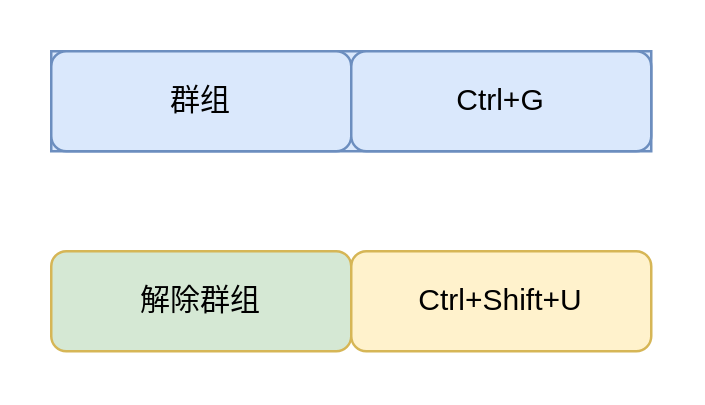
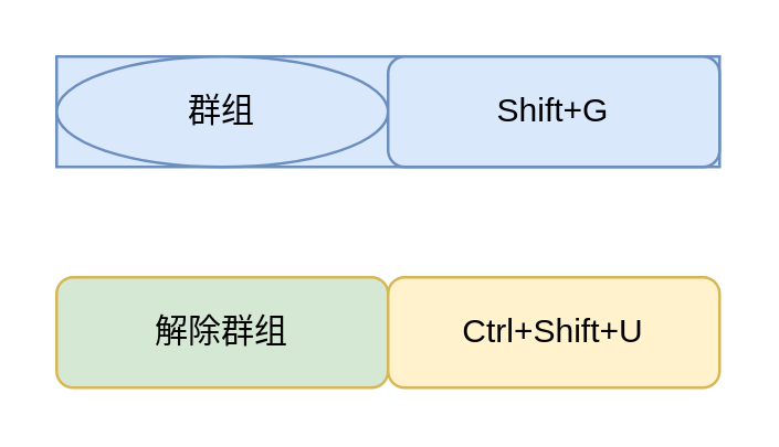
- <mxCell id="5" value="群组" style="rounded=1;whiteSpace=wrap;html=1;fillColor=#dae8fc;strokeColor=#6c8ebf;" vertex="1" parent="4"><mxGeometry width="120" height="40" as="geometry" /></mxCell>
+ <mxCell id="5" value="群组" style="ellipse;whiteSpace=wrap;html=1;fillColor=#dae8fc;strokeColor=#6c8ebf;" vertex="1" parent="4"><mxGeometry width="120" height="40" as="geometry" /></mxCell>
- <mxCell id="6" value="Ctrl+G" style="rounded=1;whiteSpace=wrap;html=1;fillColor=#dae8fc;strokeColor=#6c8ebf;" vertex="1" parent="4"><mxGeometry x="120" width="120" height="40" as="geometry" /></mxCell>
+ <mxCell id="6" value="Shift+G" style="rounded=1;whiteSpace=wrap;html=1;fillColor=#dae8fc;strokeColor=#6c8ebf;" vertex="1" parent="4"><mxGeometry x="120" width="120" height="40" as="geometry" /></mxCell>
